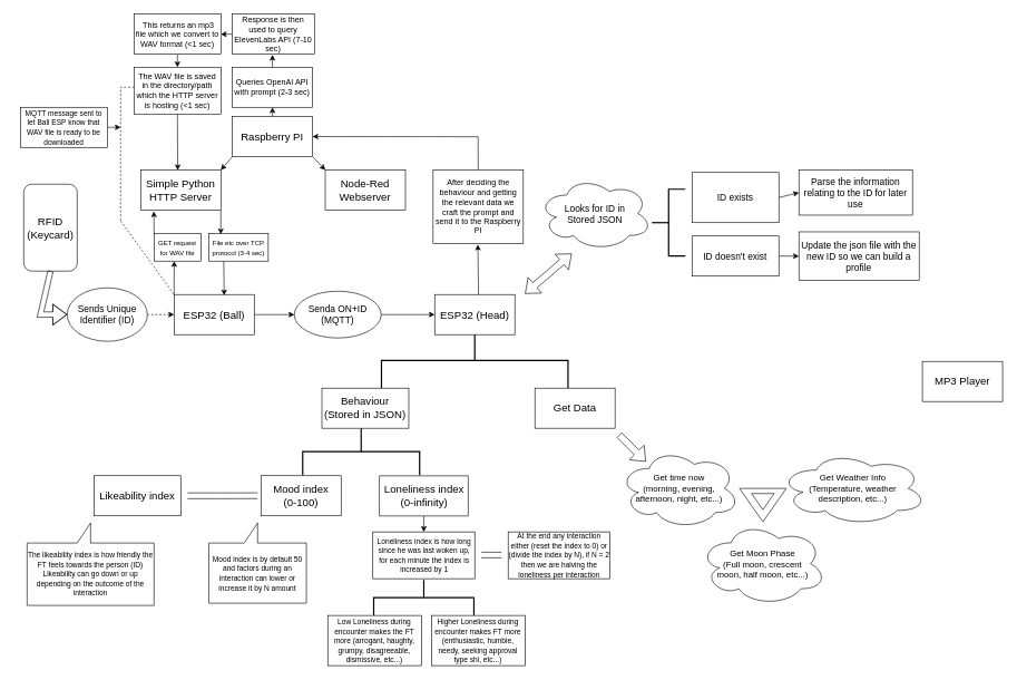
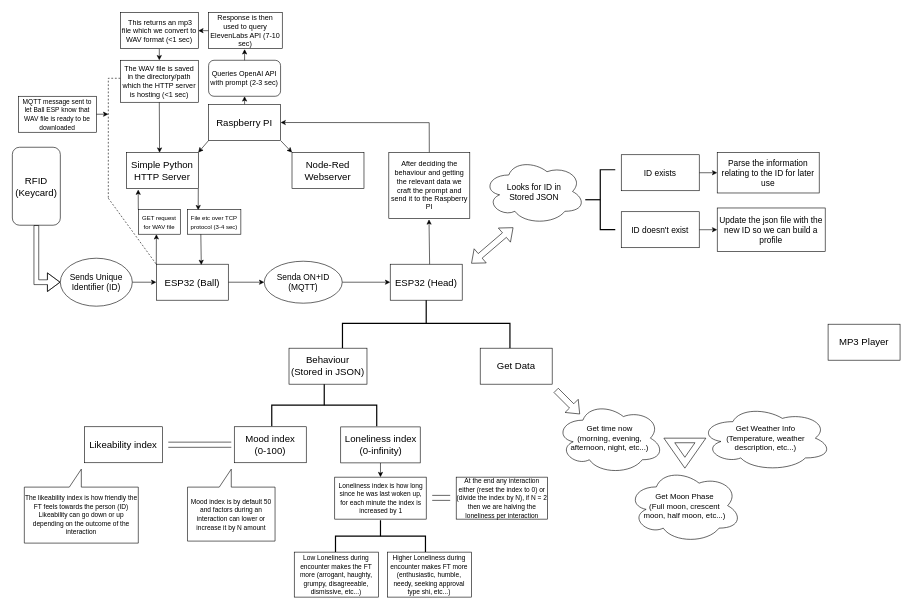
- <mxCell id="60" value="Queries OpenAI API with prompt (2-3 sec)" style="rounded=0;whiteSpace=wrap;html=1;" vertex="1" parent="1"><mxGeometry x="347.19" y="100" width="120" height="60" as="geometry" /></mxCell>
+ <mxCell id="60" value="Queries OpenAI API with prompt (2-3 sec)" style="whiteSpace=wrap;html=1;rounded=1;" vertex="1" parent="1"><mxGeometry x="347.19" y="100" width="120" height="60" as="geometry" /></mxCell>
- <mxCell id="24" value="&lt;font style=&quot;font-size: 14px;&quot;&gt;ID exists&lt;/font&gt;" style="rounded=0;whiteSpace=wrap;html=1;" vertex="1" parent="1"><mxGeometry x="1035.18" y="257.5" width="130" height="75" as="geometry" /></mxCell>
+ <mxCell id="24" value="&lt;font style=&quot;font-size: 14px;&quot;&gt;ID exists&lt;/font&gt;" style="rounded=0;whiteSpace=wrap;html=1;" vertex="1" parent="1"><mxGeometry x="1035.18" y="257.5" width="130" height="60" as="geometry" /></mxCell>
- <mxCell id="11" value="&lt;div&gt;&lt;font style=&quot;font-size: 16px;&quot;&gt;RFID&lt;/font&gt;&lt;/div&gt;&lt;div&gt;&lt;font style=&quot;font-size: 16px;&quot;&gt;(Keycard)&lt;/font&gt;&lt;/div&gt;" style="rounded=1;whiteSpace=wrap;html=1;" vertex="1" parent="1"><mxGeometry x="35" y="275" width="80" height="130" as="geometry" /></mxCell>
+ <mxCell id="11" value="&lt;div&gt;&lt;font style=&quot;font-size: 16px;&quot;&gt;RFID&lt;/font&gt;&lt;/div&gt;&lt;div&gt;&lt;font style=&quot;font-size: 16px;&quot;&gt;(Keycard)&lt;/font&gt;&lt;/div&gt;" style="rounded=1;whiteSpace=wrap;html=1;" vertex="1" parent="1"><mxGeometry x="20" y="245" width="80" height="130" as="geometry" /></mxCell>
- <mxCell id="14" style="edgeStyle=none;rounded=0;orthogonalLoop=1;jettySize=auto;html=1;exitX=1;exitY=0.5;exitDx=0;exitDy=0;entryX=0;entryY=0.5;entryDx=0;entryDy=0;dashed=1;" edge="1" parent="1" source="15" target="5"><mxGeometry relative="1" as="geometry" /></mxCell>
+ <mxCell id="14" style="edgeStyle=none;rounded=0;orthogonalLoop=1;jettySize=auto;html=1;exitX=1;exitY=0.5;exitDx=0;exitDy=0;entryX=0;entryY=0.5;entryDx=0;entryDy=0;" edge="1" parent="1" source="15" target="5"><mxGeometry relative="1" as="geometry" /></mxCell>
